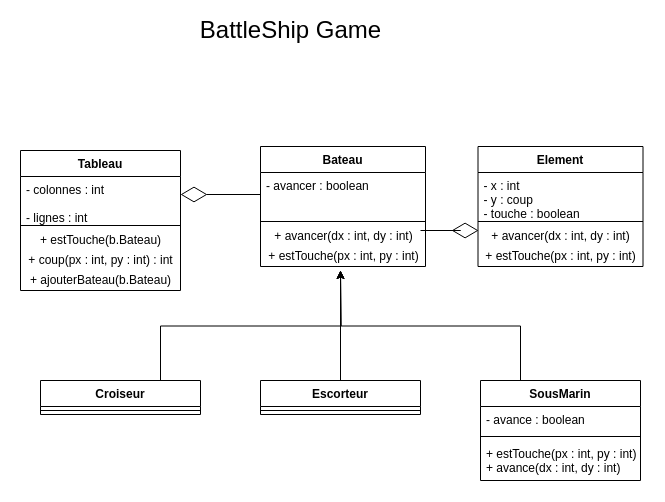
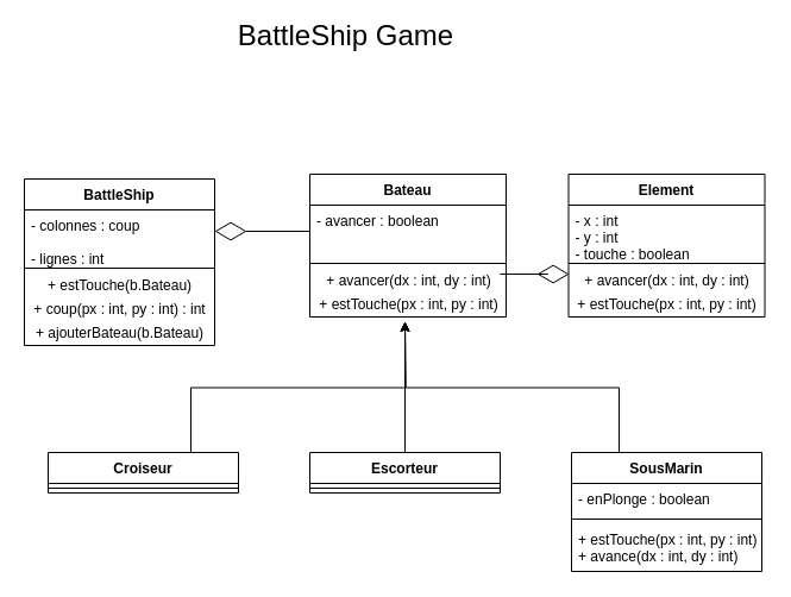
- <mxCell id="2" value="Tableau" style="swimlane;fontStyle=1;align=center;verticalAlign=top;childLayout=stackLayout;horizontal=1;startSize=26;horizontalStack=0;resizeParent=1;resizeParentMax=0;resizeLast=0;collapsible=1;marginBottom=0;" vertex="1" parent="1"><mxGeometry x="20" y="150" width="160" height="140" as="geometry"><mxRectangle x="120" y="250" width="80" height="26" as="alternateBounds" /></mxGeometry></mxCell>
+ <mxCell id="2" value="BattleShip" style="swimlane;fontStyle=1;align=center;verticalAlign=top;childLayout=stackLayout;horizontal=1;startSize=26;horizontalStack=0;resizeParent=1;resizeParentMax=0;resizeLast=0;collapsible=1;marginBottom=0;" vertex="1" parent="1"><mxGeometry x="20" y="150" width="160" height="140" as="geometry"><mxRectangle x="120" y="250" width="80" height="26" as="alternateBounds" /></mxGeometry></mxCell>
- <mxCell id="27" value="- x : int&#10;- y : coup&#10;- touche : boolean" style="text;strokeColor=none;fillColor=none;align=left;verticalAlign=top;spacingLeft=4;spacingRight=4;overflow=hidden;rotatable=0;points=[[0,0.5],[1,0.5]];portConstraint=eastwest;" vertex="1" parent="26"><mxGeometry y="26" width="165" height="44" as="geometry" /></mxCell>
+ <mxCell id="27" value="- x : int&#10;- y : int&#10;- touche : boolean" style="text;strokeColor=none;fillColor=none;align=left;verticalAlign=top;spacingLeft=4;spacingRight=4;overflow=hidden;rotatable=0;points=[[0,0.5],[1,0.5]];portConstraint=eastwest;" vertex="1" parent="26"><mxGeometry y="26" width="165" height="44" as="geometry" /></mxCell>
- <mxCell id="3" value="- colonnes : int&#10;&#10;- lignes : int" style="text;strokeColor=none;fillColor=none;align=left;verticalAlign=top;spacingLeft=4;spacingRight=4;overflow=hidden;rotatable=0;points=[[0,0.5],[1,0.5]];portConstraint=eastwest;" vertex="1" parent="2"><mxGeometry y="26" width="160" height="44" as="geometry" /></mxCell>
+ <mxCell id="3" value="- colonnes : coup&#10;&#10;- lignes : int" style="text;strokeColor=none;fillColor=none;align=left;verticalAlign=top;spacingLeft=4;spacingRight=4;overflow=hidden;rotatable=0;points=[[0,0.5],[1,0.5]];portConstraint=eastwest;" vertex="1" parent="2"><mxGeometry y="26" width="160" height="44" as="geometry" /></mxCell>
- <mxCell id="10" value="- avance : boolean" style="text;strokeColor=none;fillColor=none;align=left;verticalAlign=top;spacingLeft=4;spacingRight=4;overflow=hidden;rotatable=0;points=[[0,0.5],[1,0.5]];portConstraint=eastwest;" vertex="1" parent="9"><mxGeometry y="26" width="160" height="26" as="geometry" /></mxCell>
+ <mxCell id="10" value="- enPlonge : boolean" style="text;strokeColor=none;fillColor=none;align=left;verticalAlign=top;spacingLeft=4;spacingRight=4;overflow=hidden;rotatable=0;points=[[0,0.5],[1,0.5]];portConstraint=eastwest;" vertex="1" parent="9"><mxGeometry y="26" width="160" height="26" as="geometry" /></mxCell>
